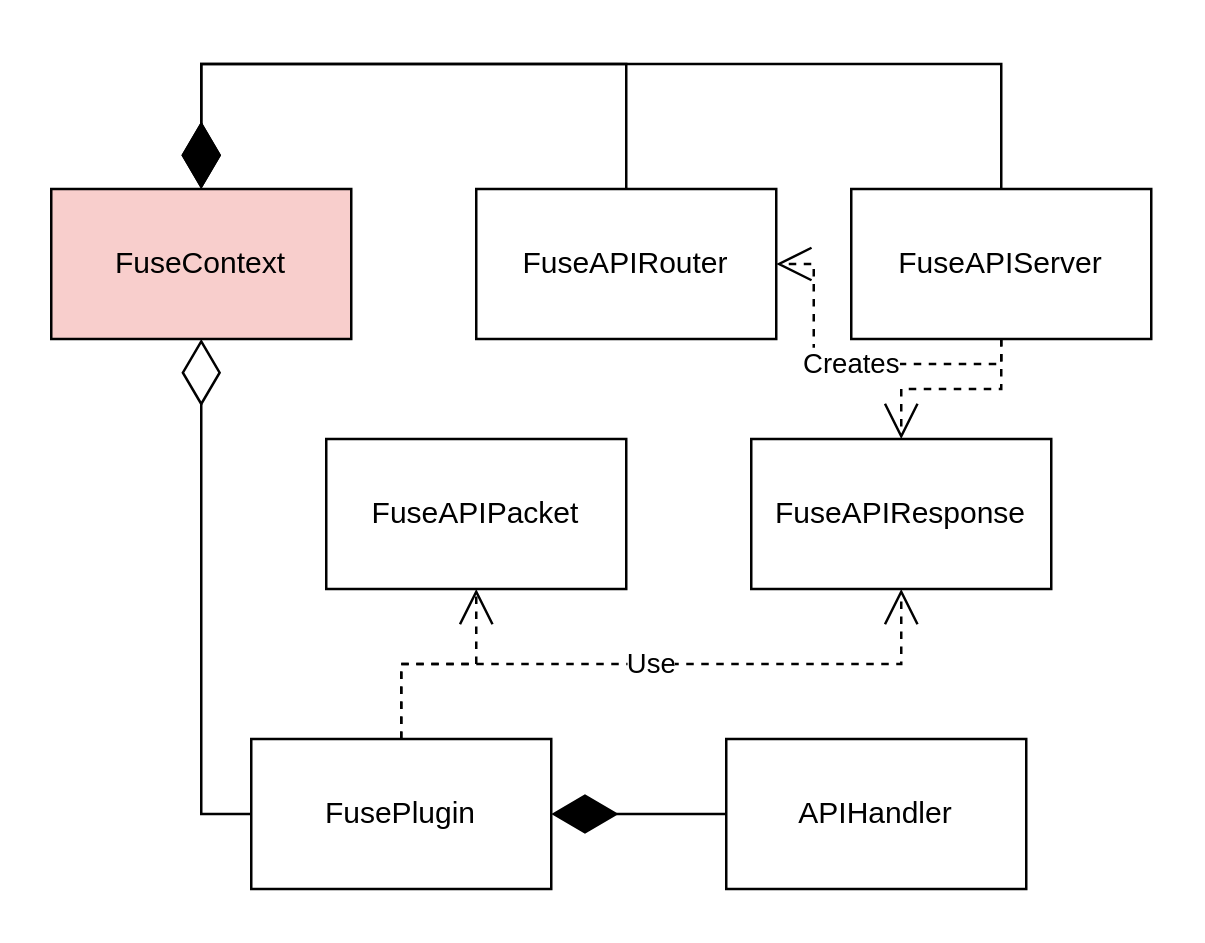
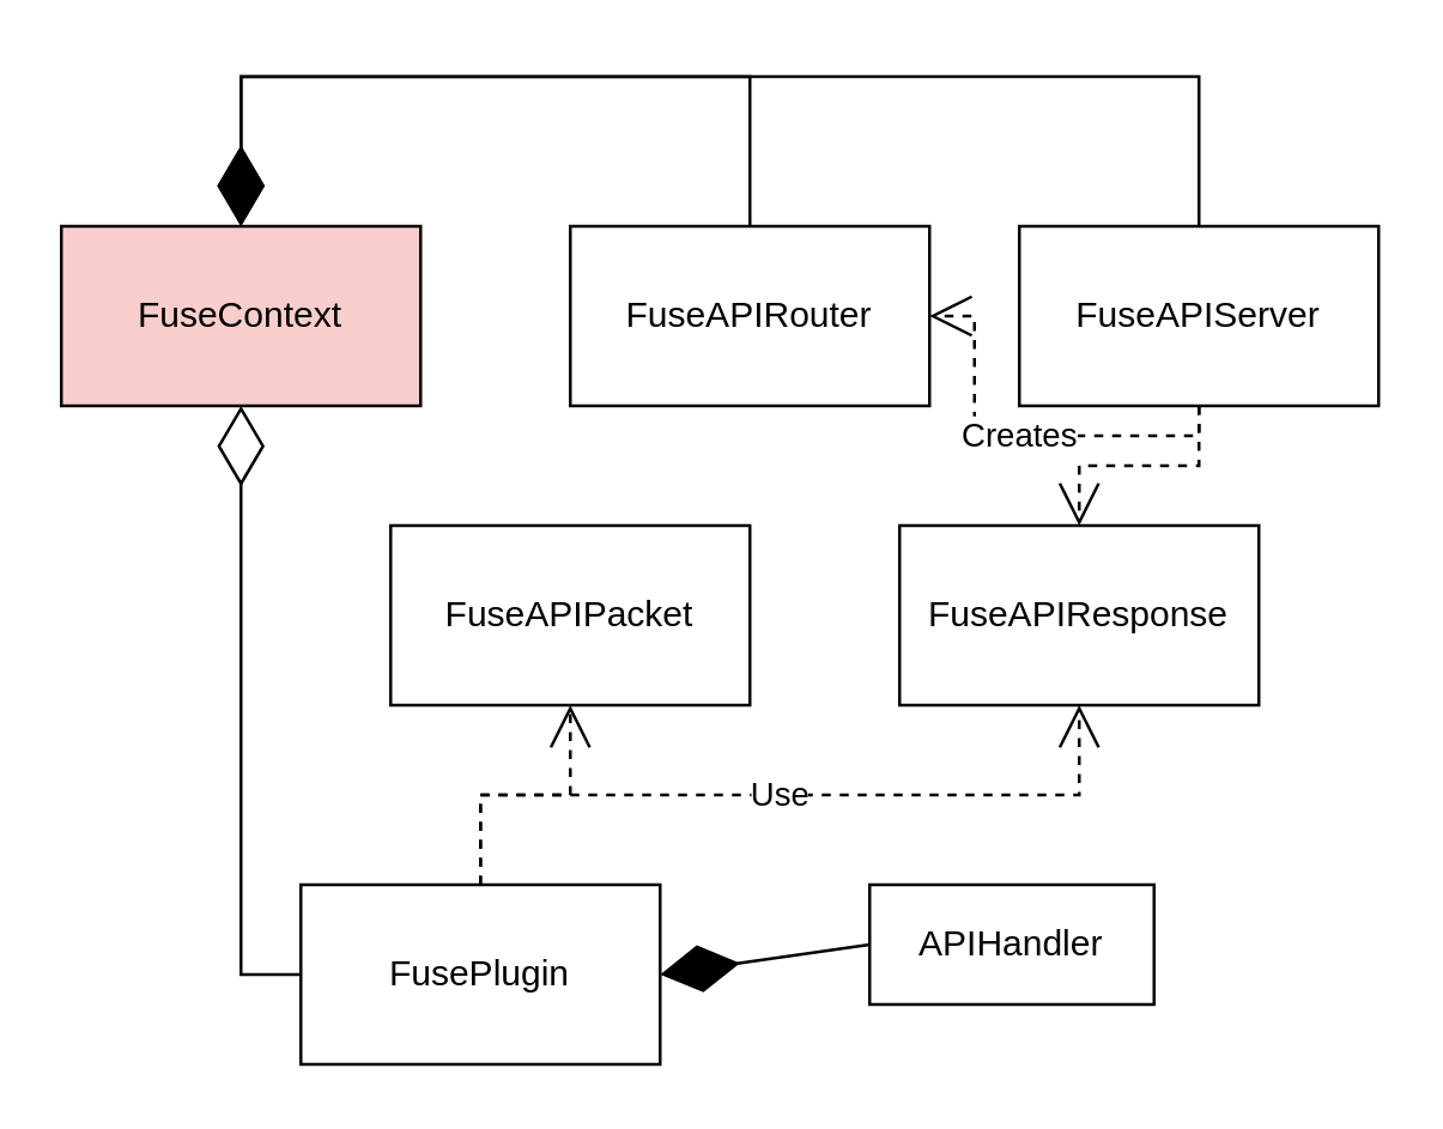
- <mxCell id="15" value="APIHandler" style="rounded=0;whiteSpace=wrap;html=1;" vertex="1" parent="1"><mxGeometry x="290" y="290" width="120" height="60" as="geometry" /></mxCell>
+ <mxCell id="15" value="APIHandler" style="rounded=0;whiteSpace=wrap;html=1;" vertex="1" parent="1"><mxGeometry x="290" y="290" width="95" height="40" as="geometry" /></mxCell>
